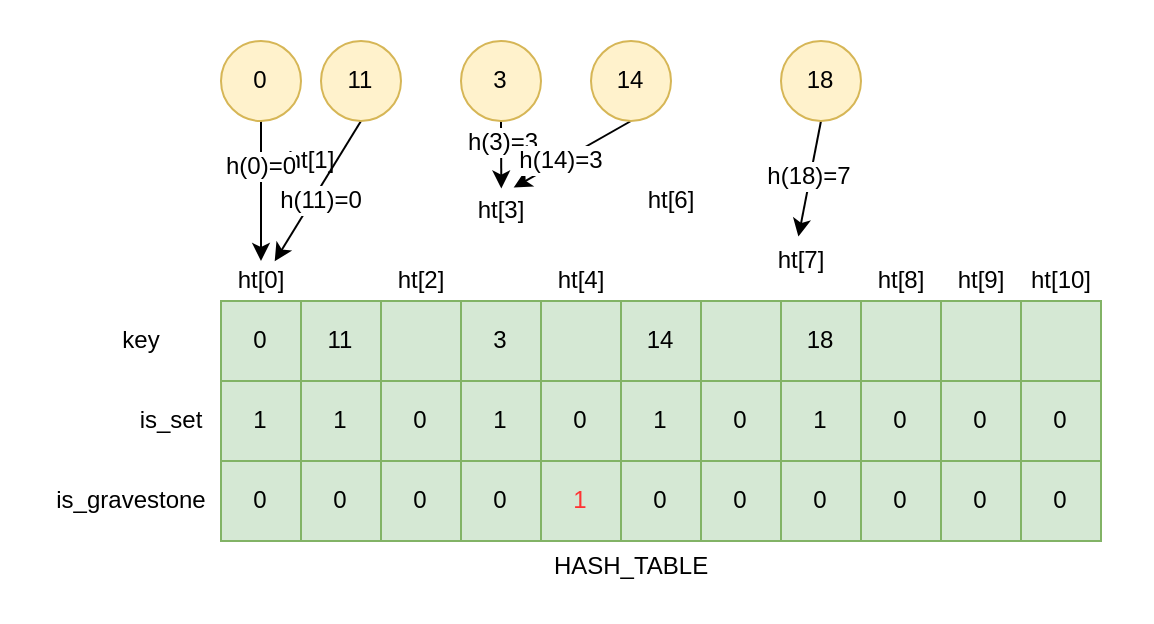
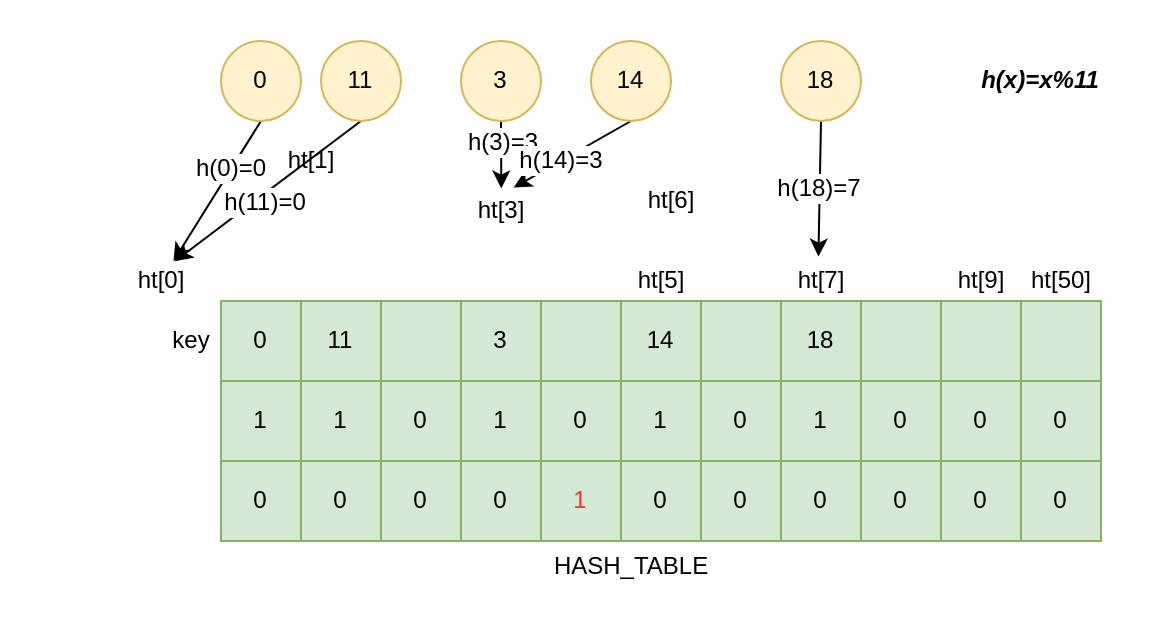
+ <mxCell id="61" value="&lt;i&gt;&lt;b&gt;h(x)=x%11&lt;/b&gt;&lt;/i&gt;" style="text;html=1;strokeColor=none;fillColor=none;align=center;verticalAlign=middle;whiteSpace=wrap;rounded=0;fontSize=12;fontColor=#000000;" parent="1" vertex="1"><mxGeometry x="490" y="25" width="60" height="30" as="geometry" /></mxCell>
- <mxCell id="32" value="ht[7]" style="text;html=1;align=center;verticalAlign=middle;resizable=0;points=[];autosize=1;strokeColor=none;fillColor=none;fontSize=12;" parent="1" vertex="1"><mxGeometry x="380" y="120" width="40" height="20" as="geometry" /></mxCell>
+ <mxCell id="32" value="ht[7]" style="text;html=1;align=center;verticalAlign=middle;resizable=0;points=[];autosize=1;strokeColor=none;fillColor=none;fontSize=12;" parent="1" vertex="1"><mxGeometry x="390" y="130" width="40" height="20" as="geometry" /></mxCell>
- <mxCell id="25" value="ht[0]" style="text;html=1;align=center;verticalAlign=middle;resizable=0;points=[];autosize=1;strokeColor=none;fillColor=none;fontSize=12;" parent="1" vertex="1"><mxGeometry x="110" y="130" width="40" height="20" as="geometry" /></mxCell>
+ <mxCell id="25" value="ht[0]" style="text;html=1;align=center;verticalAlign=middle;resizable=0;points=[];autosize=1;strokeColor=none;fillColor=none;fontSize=12;" parent="1" vertex="1"><mxGeometry x="60" y="130" width="40" height="20" as="geometry" /></mxCell>
- <mxCell id="27" value="ht[2]" style="text;html=1;align=center;verticalAlign=middle;resizable=0;points=[];autosize=1;strokeColor=none;fillColor=none;fontSize=12;" parent="1" vertex="1"><mxGeometry x="190" y="130" width="40" height="20" as="geometry" /></mxCell>
- <mxCell id="29" value="ht[4]" style="text;html=1;align=center;verticalAlign=middle;resizable=0;points=[];autosize=1;strokeColor=none;fillColor=none;fontSize=12;" parent="1" vertex="1"><mxGeometry x="270" y="130" width="40" height="20" as="geometry" /></mxCell>
+ <mxCell id="30" value="ht[5]" style="text;html=1;align=center;verticalAlign=middle;resizable=0;points=[];autosize=1;strokeColor=none;fillColor=none;fontSize=12;" parent="1" vertex="1"><mxGeometry x="310" y="130" width="40" height="20" as="geometry" /></mxCell>
- <mxCell id="33" value="ht[8]" style="text;html=1;align=center;verticalAlign=middle;resizable=0;points=[];autosize=1;strokeColor=none;fillColor=none;fontSize=12;" parent="1" vertex="1"><mxGeometry x="430" y="130" width="40" height="20" as="geometry" /></mxCell>
- <mxCell id="35" value="ht[10]" style="text;html=1;align=center;verticalAlign=middle;resizable=0;points=[];autosize=1;strokeColor=none;fillColor=none;fontSize=12;" parent="1" vertex="1"><mxGeometry x="505" y="130" width="50" height="20" as="geometry" /></mxCell>
+ <mxCell id="35" value="ht[50]" style="text;html=1;align=center;verticalAlign=middle;resizable=0;points=[];autosize=1;strokeColor=none;fillColor=none;fontSize=12;" parent="1" vertex="1"><mxGeometry x="505" y="130" width="50" height="20" as="geometry" /></mxCell>
- <mxCell id="36" value="key" style="text;html=1;align=center;verticalAlign=middle;resizable=0;points=[];autosize=1;strokeColor=none;fillColor=none;fontSize=12;" parent="1" vertex="1"><mxGeometry x="55" y="160" width="30" height="20" as="geometry" /></mxCell>
+ <mxCell id="36" value="key" style="text;html=1;align=center;verticalAlign=middle;resizable=0;points=[];autosize=1;strokeColor=none;fillColor=none;fontSize=12;" parent="1" vertex="1"><mxGeometry x="80" y="160" width="30" height="20" as="geometry" /></mxCell>
- <mxCell id="37" value="is_set" style="text;html=1;align=center;verticalAlign=middle;resizable=0;points=[];autosize=1;strokeColor=none;fillColor=none;fontSize=12;" parent="1" vertex="1"><mxGeometry x="60" y="200" width="50" height="20" as="geometry" /></mxCell>
- <mxCell id="38" value="is_gravestone" style="text;html=1;align=center;verticalAlign=middle;resizable=0;points=[];autosize=1;strokeColor=none;fillColor=none;fontSize=12;" parent="1" vertex="1"><mxGeometry x="20" y="240" width="90" height="20" as="geometry" /></mxCell>
